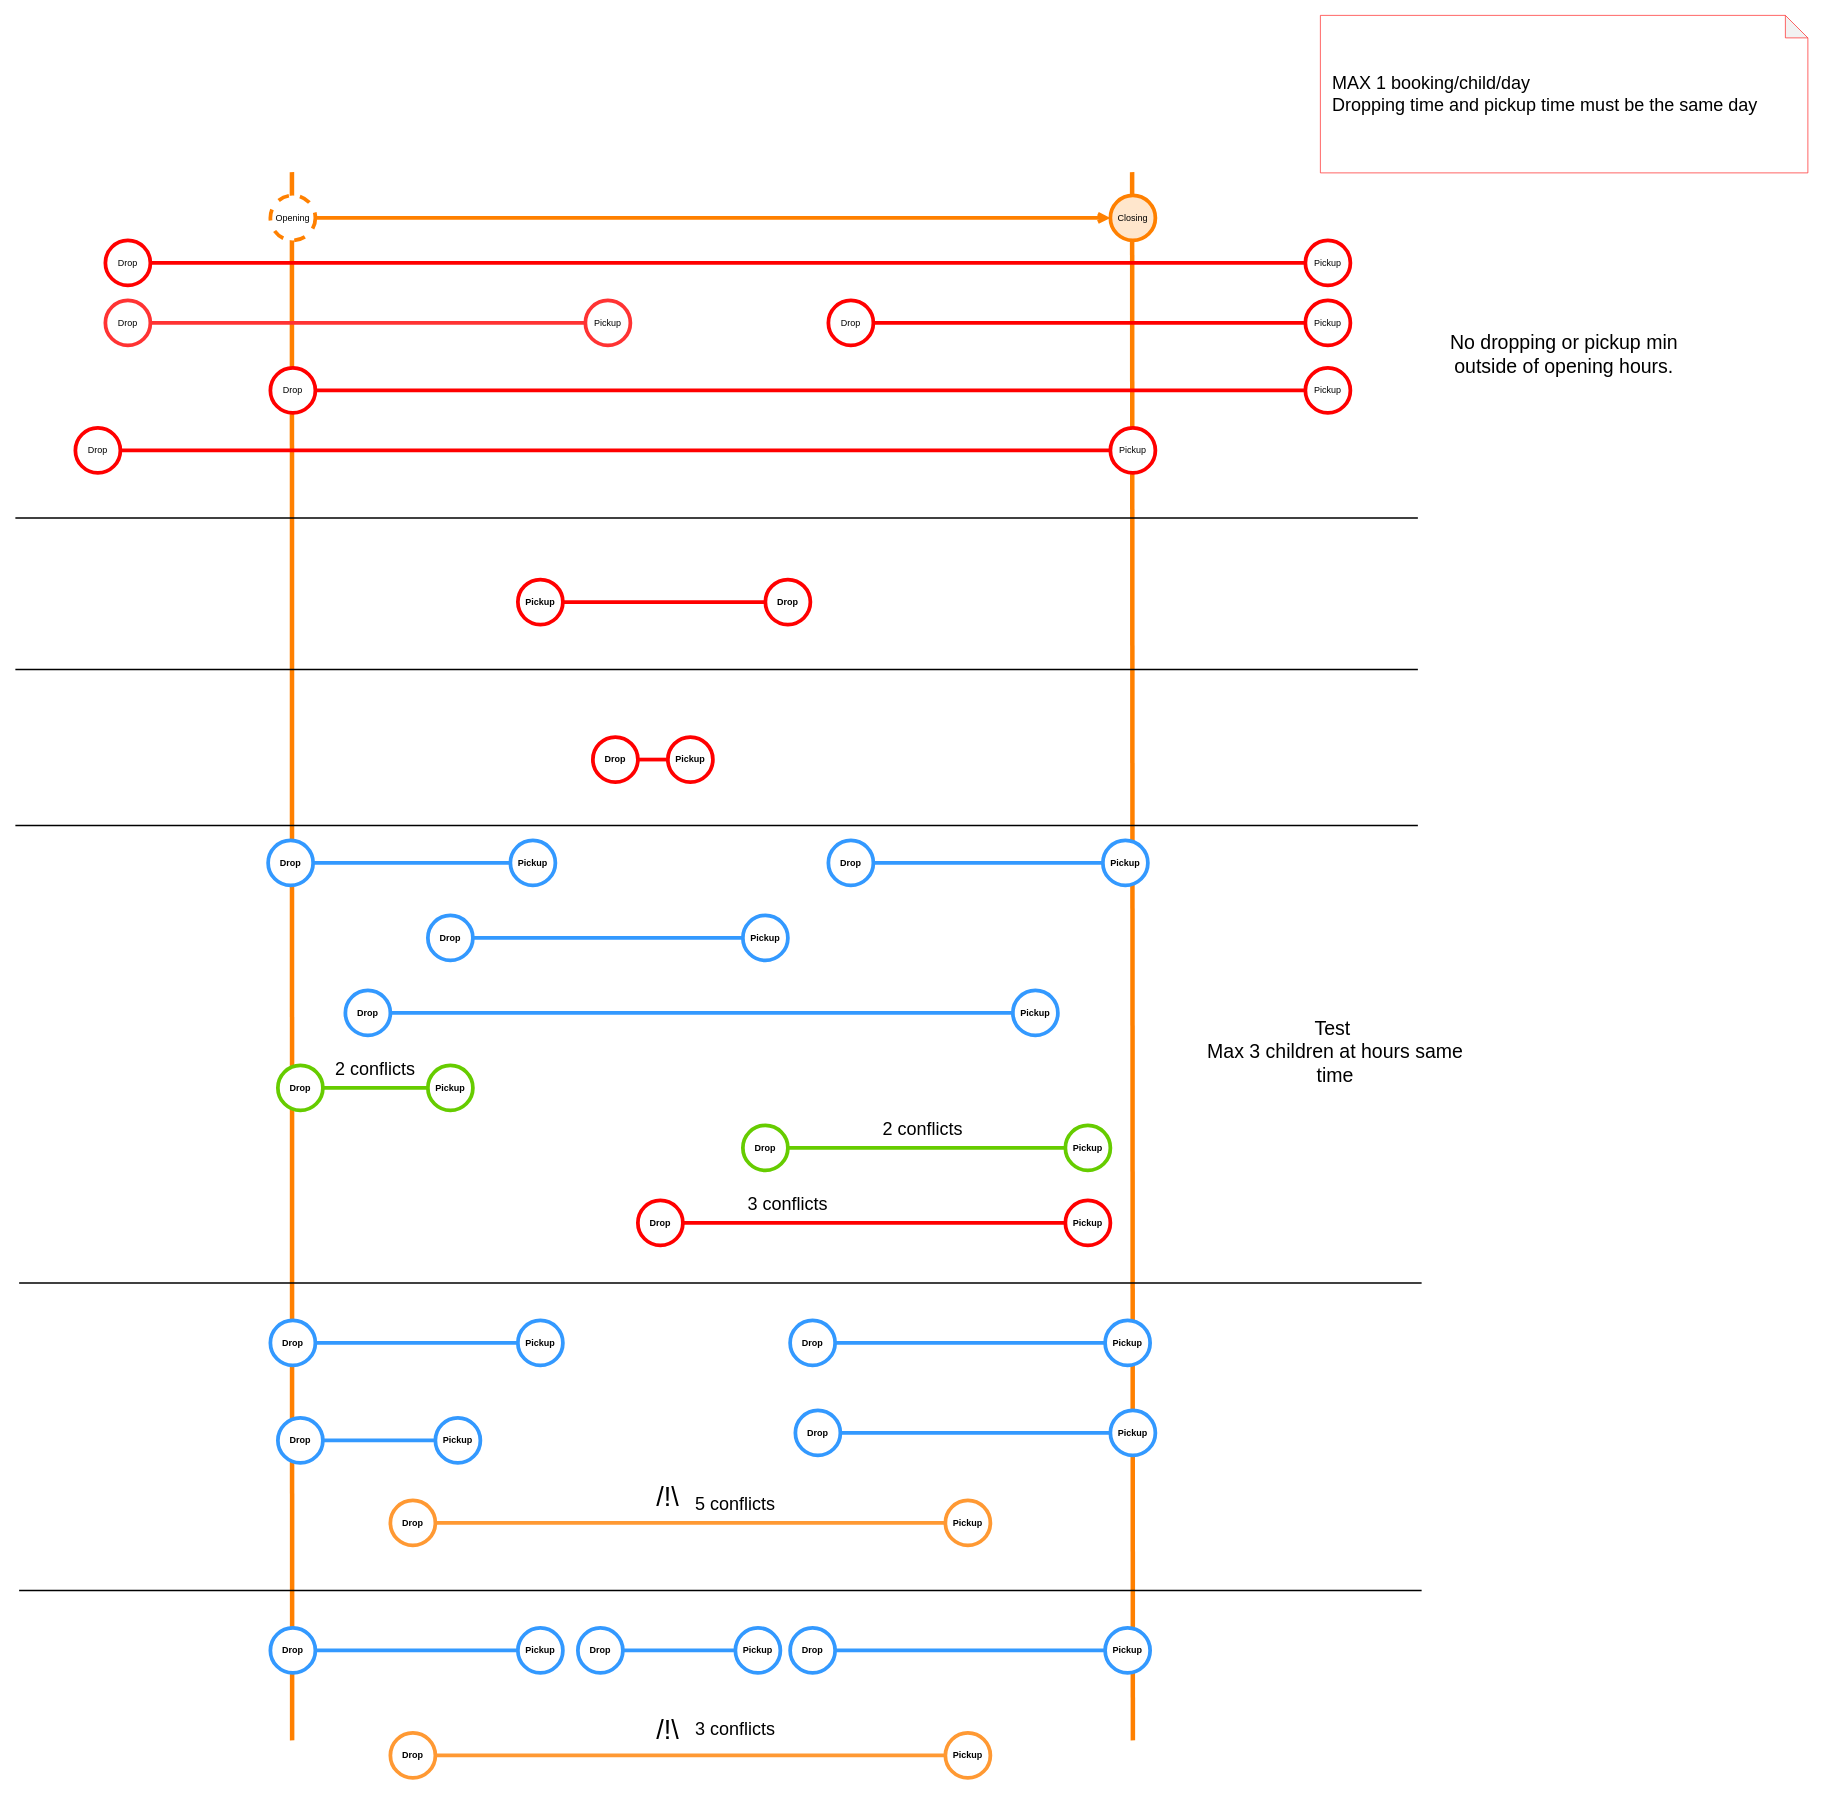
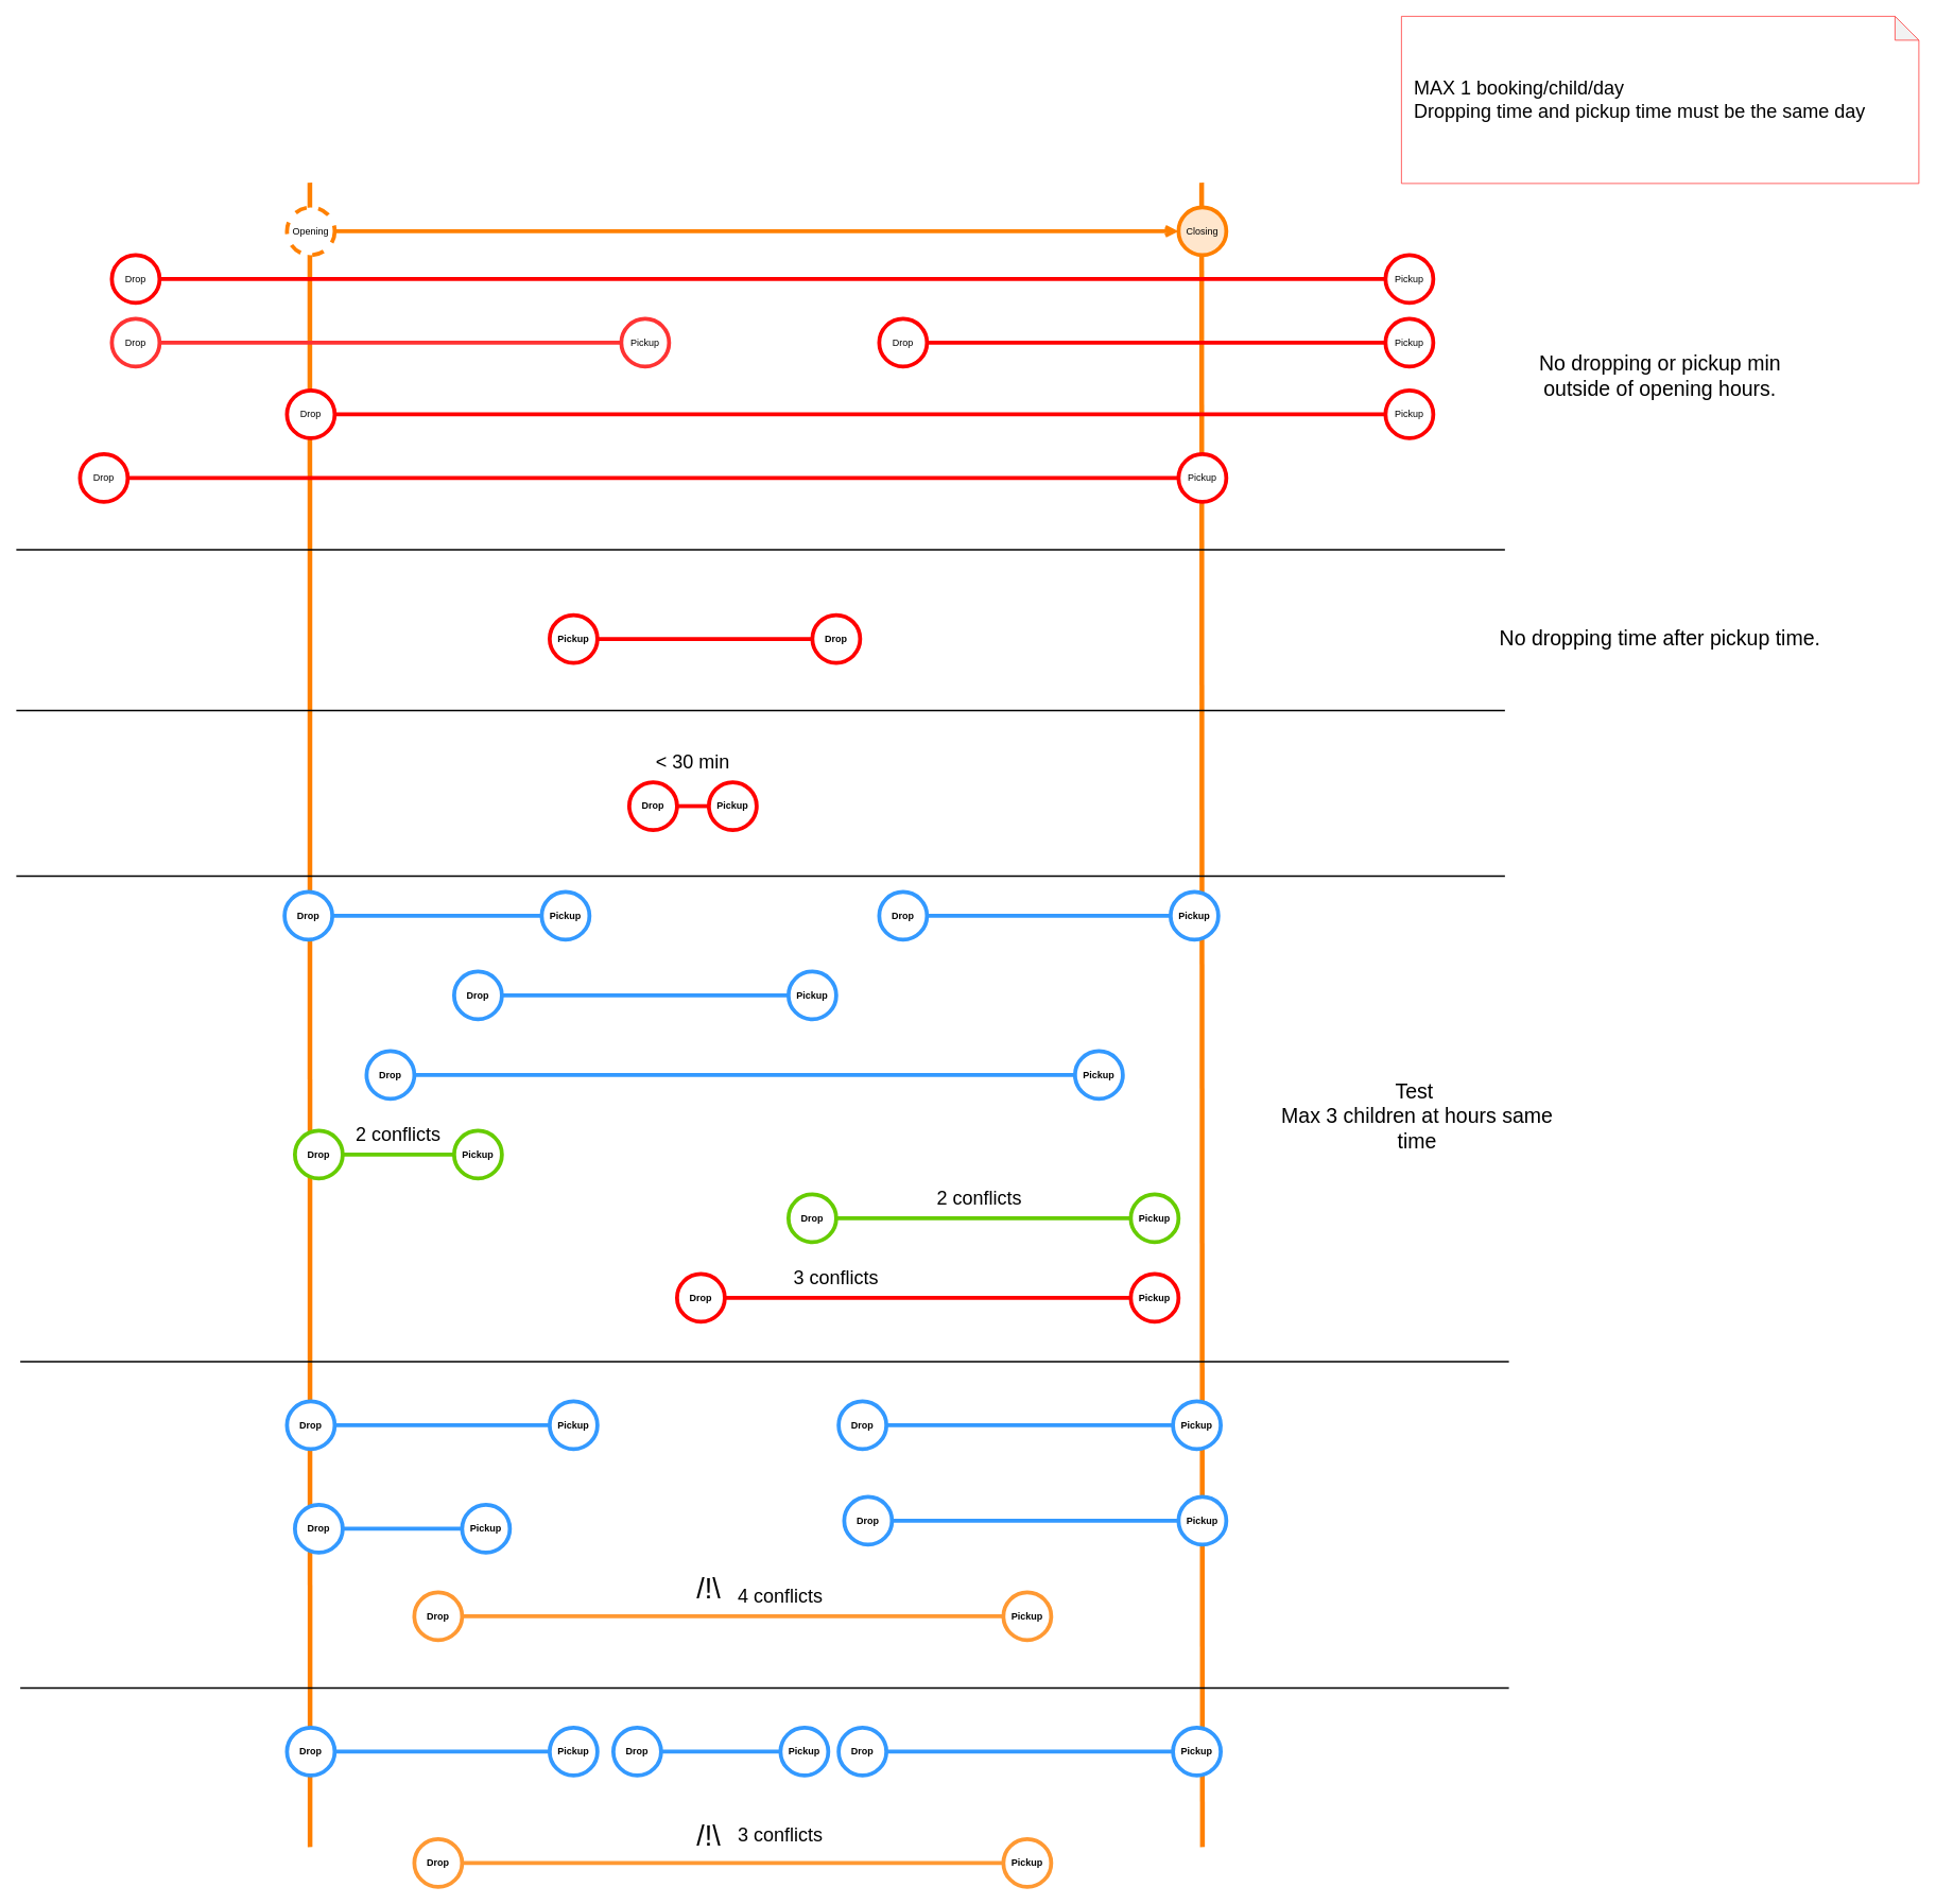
+ <mxCell id="30" value="No dropping time after pickup time." style="text;html=1;strokeColor=none;fillColor=none;align=center;verticalAlign=middle;whiteSpace=wrap;rounded=0;fontSize=26;" vertex="1" parent="1"><mxGeometry x="1870" y="730" width="430" height="144.5" as="geometry" /></mxCell>
+ <mxCell id="34" value="&amp;lt; 30 min" style="text;html=1;strokeColor=none;fillColor=none;align=center;verticalAlign=middle;whiteSpace=wrap;rounded=0;fontSize=24;" vertex="1" parent="1"><mxGeometry x="810" y="942.25" width="120" height="30" as="geometry" /></mxCell>
- <mxCell id="90" value="5 conflicts" style="text;html=1;strokeColor=none;fillColor=none;align=center;verticalAlign=middle;whiteSpace=wrap;rounded=0;fontSize=24;" vertex="1" parent="1"><mxGeometry x="920" y="1990" width="120" height="30" as="geometry" /></mxCell>
+ <mxCell id="90" value="4 conflicts" style="text;html=1;strokeColor=none;fillColor=none;align=center;verticalAlign=middle;whiteSpace=wrap;rounded=0;fontSize=24;" vertex="1" parent="1"><mxGeometry x="920" y="1990" width="120" height="30" as="geometry" /></mxCell>
